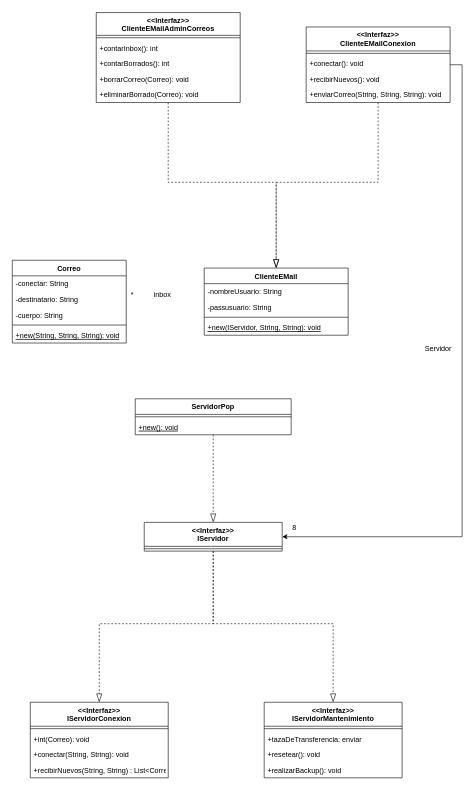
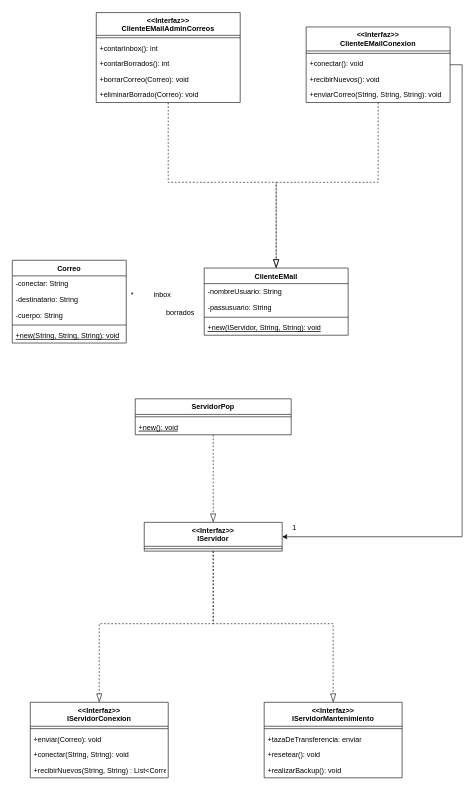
+ <mxCell id="27" value="borrados" style="text;html=1;align=center;verticalAlign=middle;resizable=0;points=[];autosize=1;strokeColor=none;" parent="1" vertex="1"><mxGeometry x="270" y="510" width="60" height="20" as="geometry" /></mxCell>
- <mxCell id="49" value="Servidor" style="text;html=1;align=center;verticalAlign=middle;resizable=0;points=[];autosize=1;strokeColor=none;" parent="1" vertex="1"><mxGeometry x="700" y="571" width="60" height="20" as="geometry" /></mxCell>
- <mxCell id="24" value="8" style="text;html=1;align=center;verticalAlign=middle;resizable=0;points=[];autosize=1;strokeColor=none;" parent="1" vertex="1"><mxGeometry x="480" y="870" width="20" height="20" as="geometry" /></mxCell>
+ <mxCell id="24" value="1" style="text;html=1;align=center;verticalAlign=middle;resizable=0;points=[];autosize=1;strokeColor=none;" parent="1" vertex="1"><mxGeometry x="480" y="870" width="20" height="20" as="geometry" /></mxCell>
- <mxCell id="30" value="+int(Correo): void" style="text;strokeColor=none;fillColor=none;align=left;verticalAlign=top;spacingLeft=4;spacingRight=4;overflow=hidden;rotatable=0;points=[[0,0.5],[1,0.5]];portConstraint=eastwest;" parent="28" vertex="1"><mxGeometry y="48" width="230" height="26" as="geometry" /></mxCell>
+ <mxCell id="30" value="+enviar(Correo): void" style="text;strokeColor=none;fillColor=none;align=left;verticalAlign=top;spacingLeft=4;spacingRight=4;overflow=hidden;rotatable=0;points=[[0,0.5],[1,0.5]];portConstraint=eastwest;" parent="28" vertex="1"><mxGeometry y="48" width="230" height="26" as="geometry" /></mxCell>
